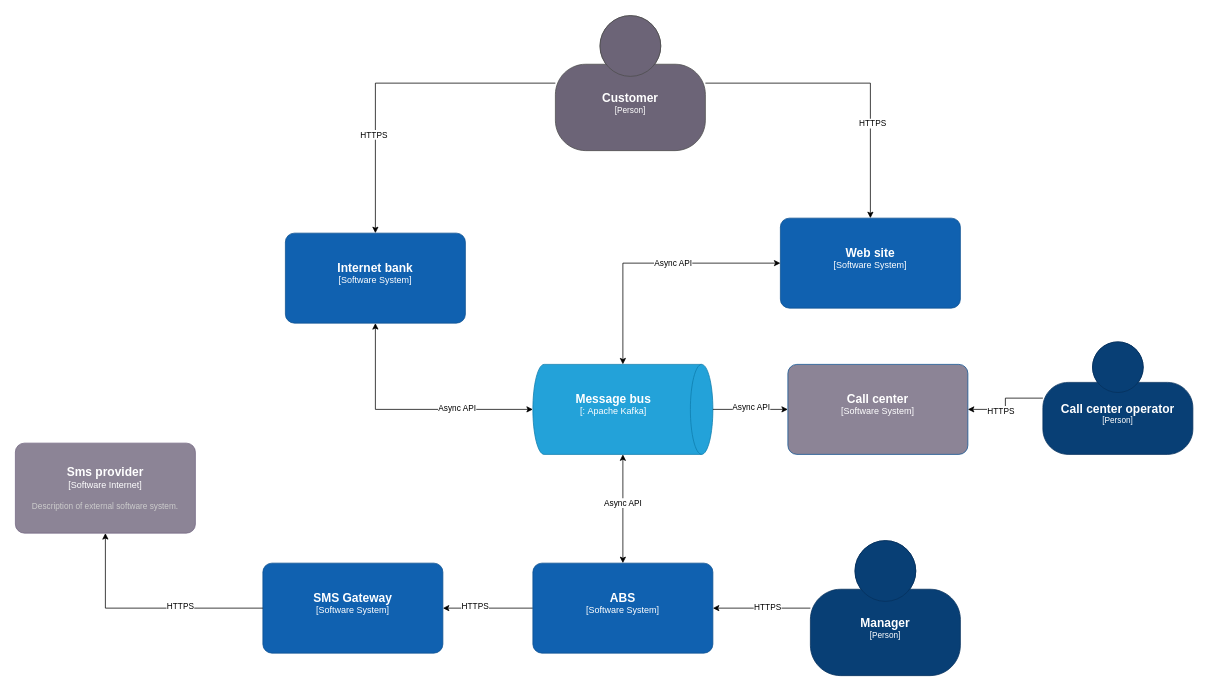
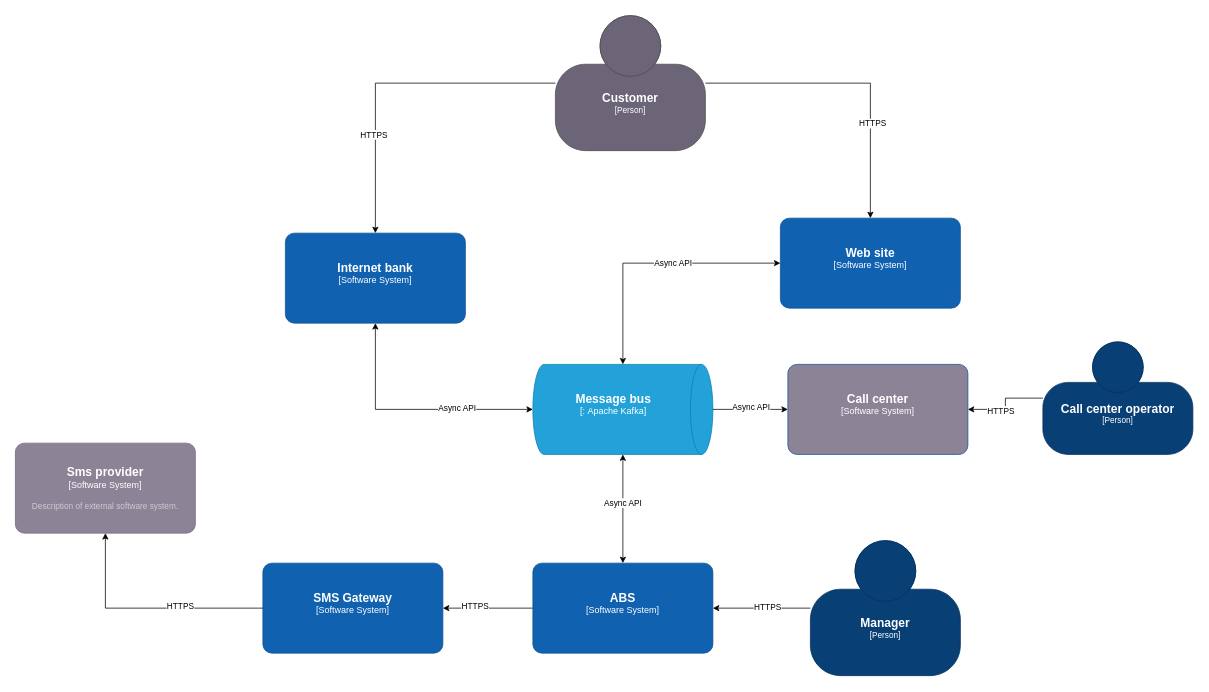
- <mxCell id="10" value="&lt;font style=&quot;font-size: 16px&quot;&gt;&lt;b&gt;Sms provider&lt;/b&gt;&lt;/font&gt;&lt;div&gt;[Software Internet]&lt;/div&gt;&lt;br&gt;&lt;div&gt;&lt;font style=&quot;font-size: 11px&quot;&gt;&lt;font color=&quot;#cccccc&quot;&gt;Description of external software system.&lt;/font&gt;&lt;/div&gt;" style="rounded=1;whiteSpace=wrap;html=1;labelBackgroundColor=none;fillColor=#8C8496;fontColor=#ffffff;align=center;arcSize=10;strokeColor=#736782;metaEdit=1;resizable=0;points=[[0.25,0,0],[0.5,0,0],[0.75,0,0],[1,0.25,0],[1,0.5,0],[1,0.75,0],[0.75,1,0],[0.5,1,0],[0.25,1,0],[0,0.75,0],[0,0.5,0],[0,0.25,0]];" parent="1" vertex="1"><mxGeometry x="20" y="590" width="240" height="120" as="geometry" /></mxCell>
+ <mxCell id="10" value="&lt;font style=&quot;font-size: 16px&quot;&gt;&lt;b&gt;Sms provider&lt;/b&gt;&lt;/font&gt;&lt;div&gt;[Software System]&lt;/div&gt;&lt;br&gt;&lt;div&gt;&lt;font style=&quot;font-size: 11px&quot;&gt;&lt;font color=&quot;#cccccc&quot;&gt;Description of external software system.&lt;/font&gt;&lt;/div&gt;" style="rounded=1;whiteSpace=wrap;html=1;labelBackgroundColor=none;fillColor=#8C8496;fontColor=#ffffff;align=center;arcSize=10;strokeColor=#736782;metaEdit=1;resizable=0;points=[[0.25,0,0],[0.5,0,0],[0.75,0,0],[1,0.25,0],[1,0.5,0],[1,0.75,0],[0.75,1,0],[0.5,1,0],[0.25,1,0],[0,0.75,0],[0,0.5,0],[0,0.25,0]];" parent="1" vertex="1"><mxGeometry x="20" y="590" width="240" height="120" as="geometry" /></mxCell>
